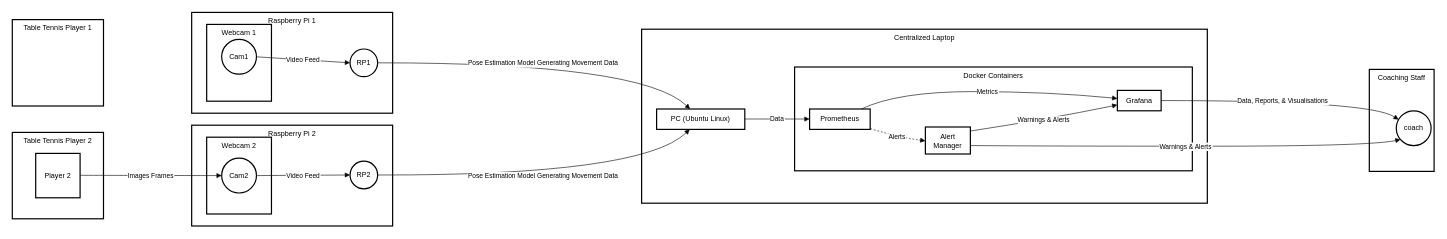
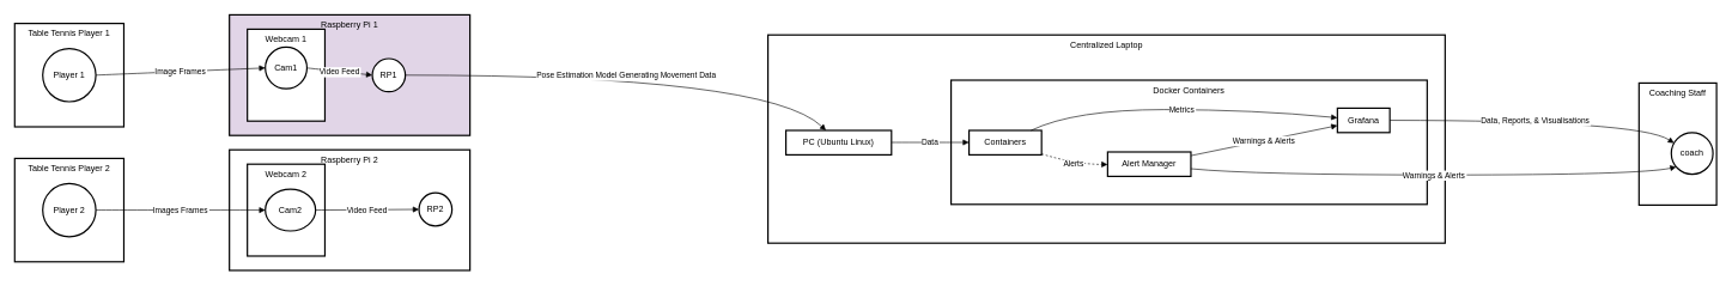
+ <mxCell id="26" value="Image Frames" style="curved=1;startArrow=none;endArrow=block;exitX=0.996;exitY=0.498;entryX=-0.002;entryY=0.497;rounded=0;" edge="1" parent="1" source="7" target="21"><mxGeometry relative="1" as="geometry"><Array as="points" /></mxGeometry></mxCell>
+ <mxCell id="7" value="Player 1" style="ellipse;aspect=fixed;strokeWidth=2;whiteSpace=wrap;" vertex="1" parent="1"><mxGeometry x="59" y="67" width="74" height="74" as="geometry" /></mxCell>
- <mxCell id="18" value="Raspberry Pi 1" style="whiteSpace=wrap;strokeWidth=2;verticalAlign=top;" vertex="1" parent="1"><mxGeometry x="319" y="20" width="335" height="168" as="geometry" /></mxCell>
+ <mxCell id="18" value="Raspberry Pi 1" style="whiteSpace=wrap;strokeWidth=2;verticalAlign=top;fillColor=#e1d5e7;" vertex="1" parent="1"><mxGeometry x="319" y="20" width="335" height="168" as="geometry" /></mxCell>
- <mxCell id="19" value="RP1" style="ellipse;aspect=fixed;strokeWidth=2;whiteSpace=wrap;" vertex="1" parent="1"><mxGeometry x="583" y="81" width="46" height="46" as="geometry" /></mxCell>
+ <mxCell id="19" value="RP1" style="ellipse;aspect=fixed;strokeWidth=2;whiteSpace=wrap;" vertex="1" parent="1"><mxGeometry x="518" y="81" width="46" height="46" as="geometry" /></mxCell>
- <mxCell id="11" value="Prometheus" style="whiteSpace=wrap;strokeWidth=2;" vertex="1" parent="1"><mxGeometry x="1349" y="181" width="101" height="34" as="geometry" /></mxCell>
+ <mxCell id="11" value="Containers" style="whiteSpace=wrap;strokeWidth=2;" vertex="1" parent="1"><mxGeometry x="1349" y="181" width="101" height="34" as="geometry" /></mxCell>
- <mxCell id="12" value="Alert Manager" style="whiteSpace=wrap;strokeWidth=2;" vertex="1" parent="1"><mxGeometry x="1542" y="211" width="75" height="45" as="geometry" /></mxCell>
+ <mxCell id="12" value="Alert Manager" style="whiteSpace=wrap;strokeWidth=2;" vertex="1" parent="1"><mxGeometry x="1542" y="211" width="116" height="34" as="geometry" /></mxCell>
- <mxCell id="25" value="Pose Estimation Model Generating Movement Data" style="curved=1;startArrow=none;endArrow=block;exitX=1.005;exitY=0.511;entryX=0.377;entryY=0.991;rounded=0;" edge="1" parent="1" source="15" target="9"><mxGeometry relative="1" as="geometry"><Array as="points"><mxPoint x="1069" y="292" /></Array></mxGeometry></mxCell>
- <mxCell id="5" value="Player 2" style="aspect=fixed;strokeWidth=2;whiteSpace=wrap;rounded=0;" vertex="1" parent="1"><mxGeometry x="59" y="255" width="74" height="74" as="geometry" /></mxCell>
+ <mxCell id="5" value="Player 2" style="ellipse;aspect=fixed;strokeWidth=2;whiteSpace=wrap;" vertex="1" parent="1"><mxGeometry x="59" y="255" width="74" height="74" as="geometry" /></mxCell>
- <mxCell id="17" value="Cam2" style="ellipse;aspect=fixed;strokeWidth=2;whiteSpace=wrap;" vertex="1" parent="1"><mxGeometry x="369" y="263" width="58" height="58" as="geometry" /></mxCell>
+ <mxCell id="17" value="Cam2" style="ellipse;aspect=fixed;strokeWidth=2;whiteSpace=wrap;" vertex="1" parent="1"><mxGeometry x="369" y="263" width="70" height="58" as="geometry" /></mxCell>
